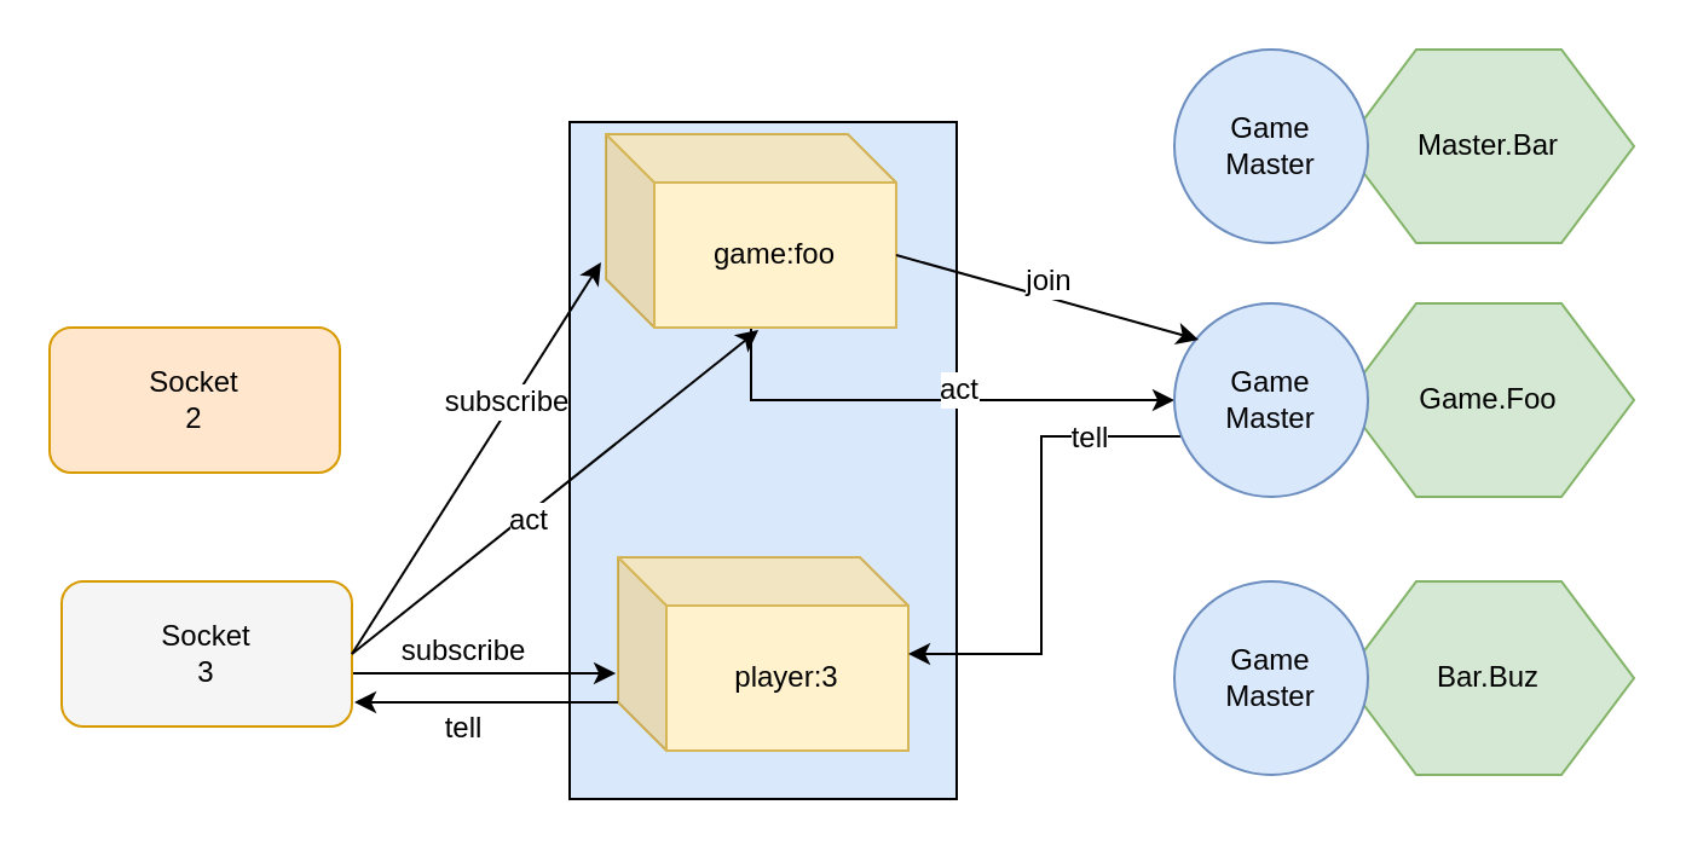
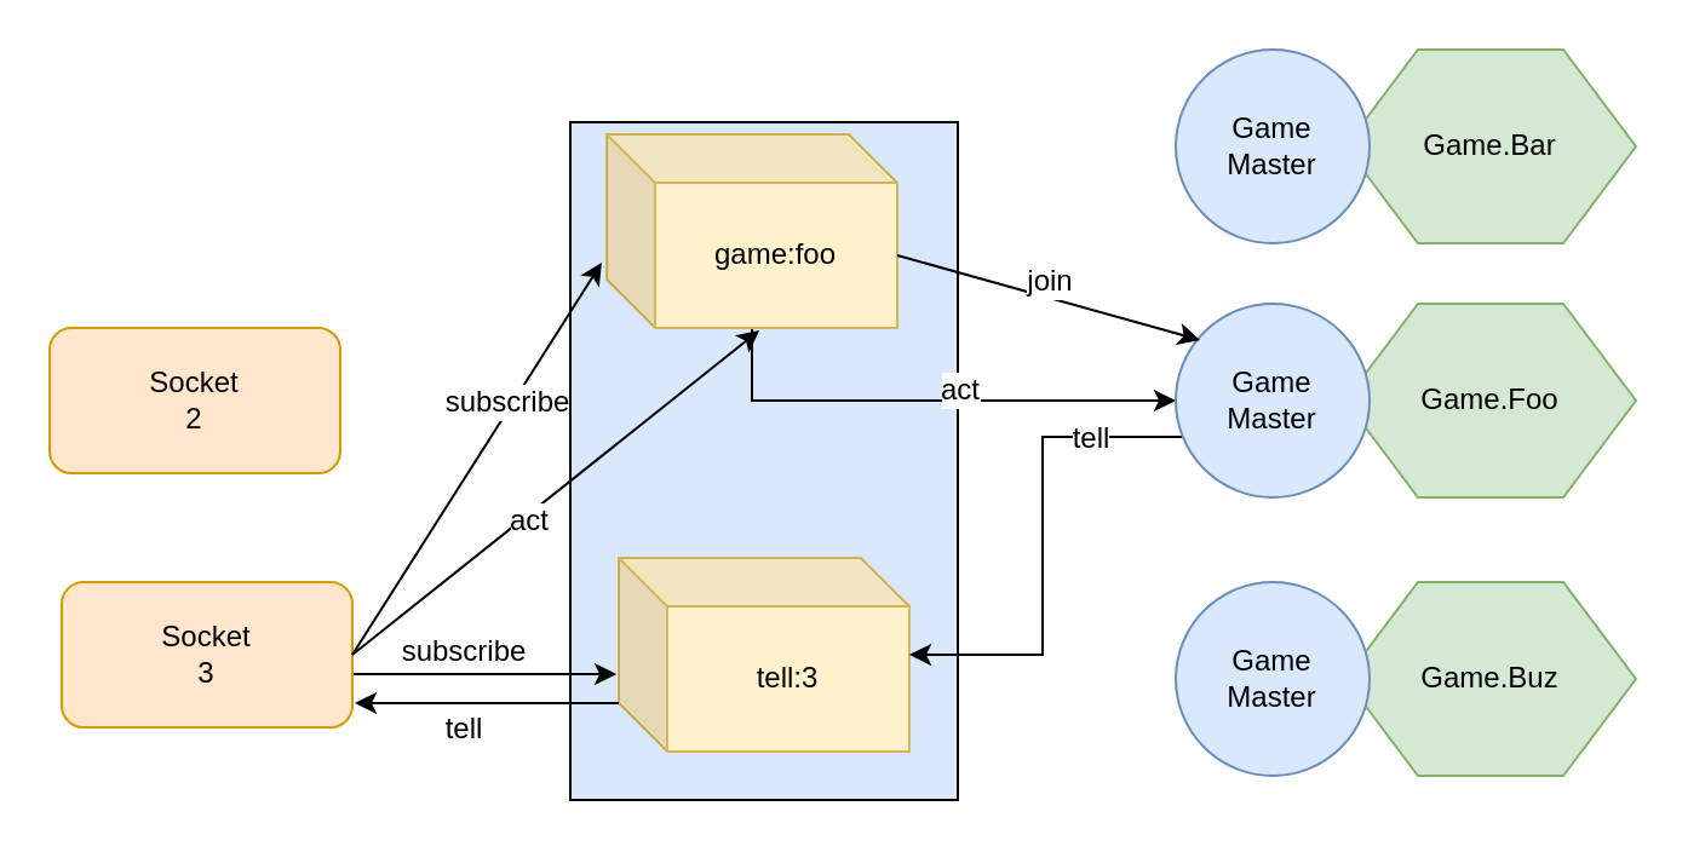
- <mxCell id="3" value="Master.Bar" style="shape=hexagon;perimeter=hexagonPerimeter2;whiteSpace=wrap;html=1;fillColor=#d5e8d4;strokeColor=#82b366;" vertex="1" parent="1"><mxGeometry x="555" y="20" width="120" height="80" as="geometry" /></mxCell>
+ <mxCell id="3" value="Game.Bar" style="shape=hexagon;perimeter=hexagonPerimeter2;whiteSpace=wrap;html=1;fillColor=#d5e8d4;strokeColor=#82b366;" vertex="1" parent="1"><mxGeometry x="555" y="20" width="120" height="80" as="geometry" /></mxCell>
- <mxCell id="7" value="&lt;div&gt;Socket &lt;br&gt;&lt;/div&gt;&lt;div&gt;3&lt;/div&gt;" style="rounded=1;whiteSpace=wrap;html=1;fillColor=#f5f5f5;strokeColor=#d79b00;" vertex="1" parent="1"><mxGeometry x="25" y="240" width="120" height="60" as="geometry" /></mxCell>
+ <mxCell id="7" value="&lt;div&gt;Socket &lt;br&gt;&lt;/div&gt;&lt;div&gt;3&lt;/div&gt;" style="rounded=1;whiteSpace=wrap;html=1;fillColor=#ffe6cc;strokeColor=#d79b00;" vertex="1" parent="1"><mxGeometry x="25" y="240" width="120" height="60" as="geometry" /></mxCell>
- <mxCell id="14" value="player:3" style="shape=cube;whiteSpace=wrap;html=1;boundedLbl=1;backgroundOutline=1;darkOpacity=0.05;darkOpacity2=0.1;fillColor=#fff2cc;strokeColor=#d6b656;" vertex="1" parent="1"><mxGeometry x="255" y="230" width="120" height="80" as="geometry" /></mxCell>
+ <mxCell id="14" value="tell:3" style="shape=cube;whiteSpace=wrap;html=1;boundedLbl=1;backgroundOutline=1;darkOpacity=0.05;darkOpacity2=0.1;fillColor=#fff2cc;strokeColor=#d6b656;" vertex="1" parent="1"><mxGeometry x="255" y="230" width="120" height="80" as="geometry" /></mxCell>
- <mxCell id="15" value="Bar.Buz" style="shape=hexagon;perimeter=hexagonPerimeter2;whiteSpace=wrap;html=1;fillColor=#d5e8d4;strokeColor=#82b366;" vertex="1" parent="1"><mxGeometry x="555" y="240" width="120" height="80" as="geometry" /></mxCell>
+ <mxCell id="15" value="Game.Buz" style="shape=hexagon;perimeter=hexagonPerimeter2;whiteSpace=wrap;html=1;fillColor=#d5e8d4;strokeColor=#82b366;" vertex="1" parent="1"><mxGeometry x="555" y="240" width="120" height="80" as="geometry" /></mxCell>
